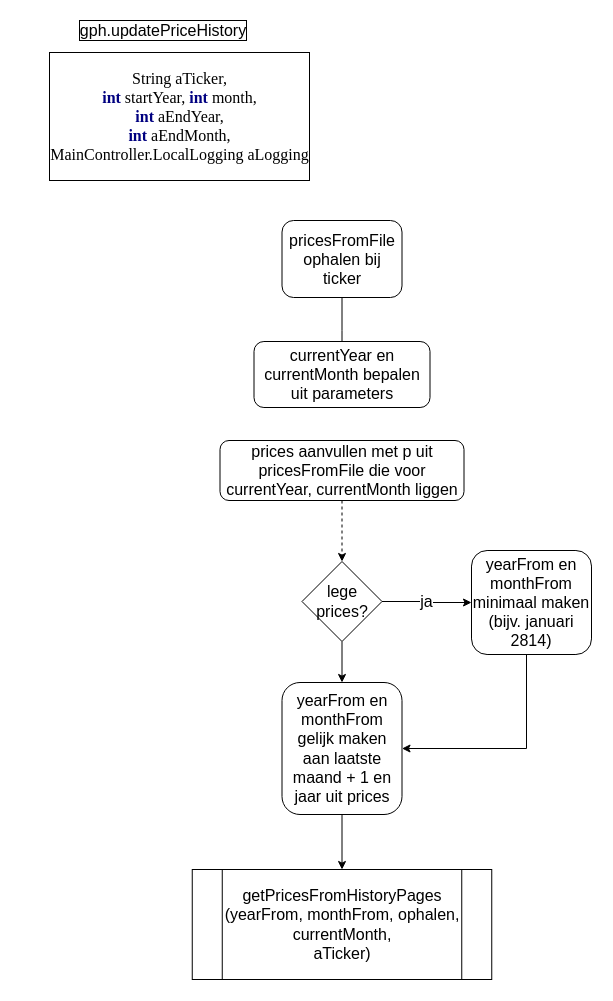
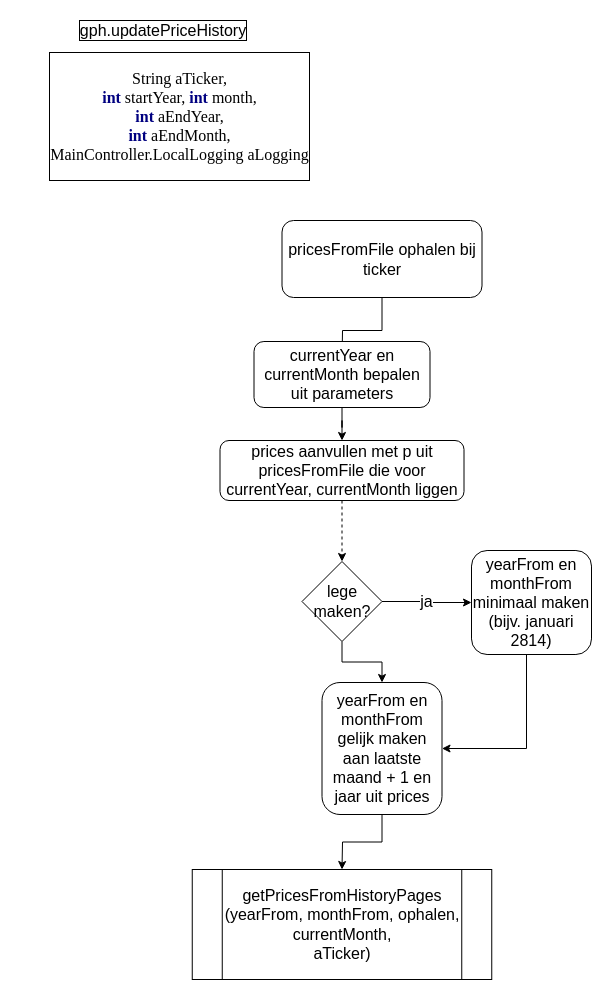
- <mxCell id="5" value="pricesFromFile ophalen bij ticker" style="rounded=1;whiteSpace=wrap;html=1;fontSize=16;" vertex="1" parent="1"><mxGeometry x="281.5" y="220" width="120" height="77" as="geometry" /></mxCell>
+ <mxCell id="5" value="pricesFromFile ophalen bij ticker" style="rounded=1;whiteSpace=wrap;html=1;fontSize=16;" vertex="1" parent="1"><mxGeometry x="281.5" y="220" width="200" height="77" as="geometry" /></mxCell>
+ <mxCell id="8" style="edgeStyle=orthogonalEdgeStyle;rounded=0;orthogonalLoop=1;jettySize=auto;html=1;entryX=0.5;entryY=0;entryDx=0;entryDy=0;fontSize=16;" edge="1" parent="1" source="9" target="7"><mxGeometry relative="1" as="geometry" /></mxCell>
- <mxCell id="12" value="lege prices?" style="rhombus;whiteSpace=wrap;html=1;fontSize=16;" vertex="1" parent="1"><mxGeometry x="301.5" y="561" width="80" height="80" as="geometry" /></mxCell>
+ <mxCell id="12" value="lege maken?" style="rhombus;whiteSpace=wrap;html=1;fontSize=16;" vertex="1" parent="1"><mxGeometry x="301.5" y="561" width="80" height="80" as="geometry" /></mxCell>
- <mxCell id="16" value="yearFrom en monthFrom gelijk maken aan laatste maand + 1 en jaar uit prices" style="rounded=1;whiteSpace=wrap;html=1;fontSize=16;" vertex="1" parent="1"><mxGeometry x="281.5" y="682" width="120" height="132" as="geometry" /></mxCell>
+ <mxCell id="16" value="yearFrom en monthFrom gelijk maken aan laatste maand + 1 en jaar uit prices" style="rounded=1;whiteSpace=wrap;html=1;fontSize=16;" vertex="1" parent="1"><mxGeometry x="321.5" y="682" width="120" height="132" as="geometry" /></mxCell>
